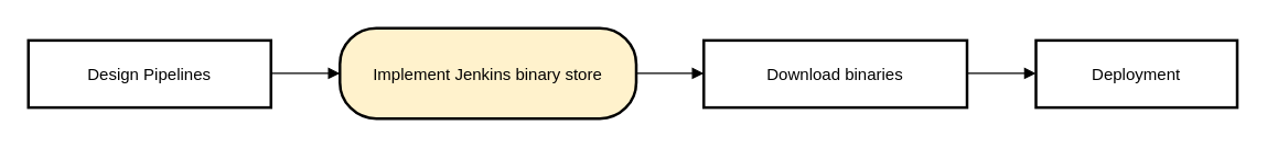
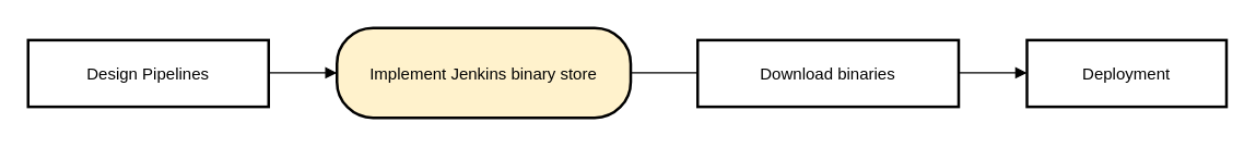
- <mxCell id="7" value="" style="curved=1;startArrow=none;endArrow=block;exitX=1;exitY=0.5;entryX=0;entryY=0.49;" edge="1" parent="1" source="3" target="4"><mxGeometry relative="1" as="geometry"><Array as="points" /></mxGeometry></mxCell>
+ <mxCell id="7" value="" style="curved=1;startArrow=none;endArrow=none;exitX=1;exitY=0.5;entryX=0;entryY=0.49;" edge="1" parent="1" source="3" target="4"><mxGeometry relative="1" as="geometry"><Array as="points" /></mxGeometry></mxCell>
